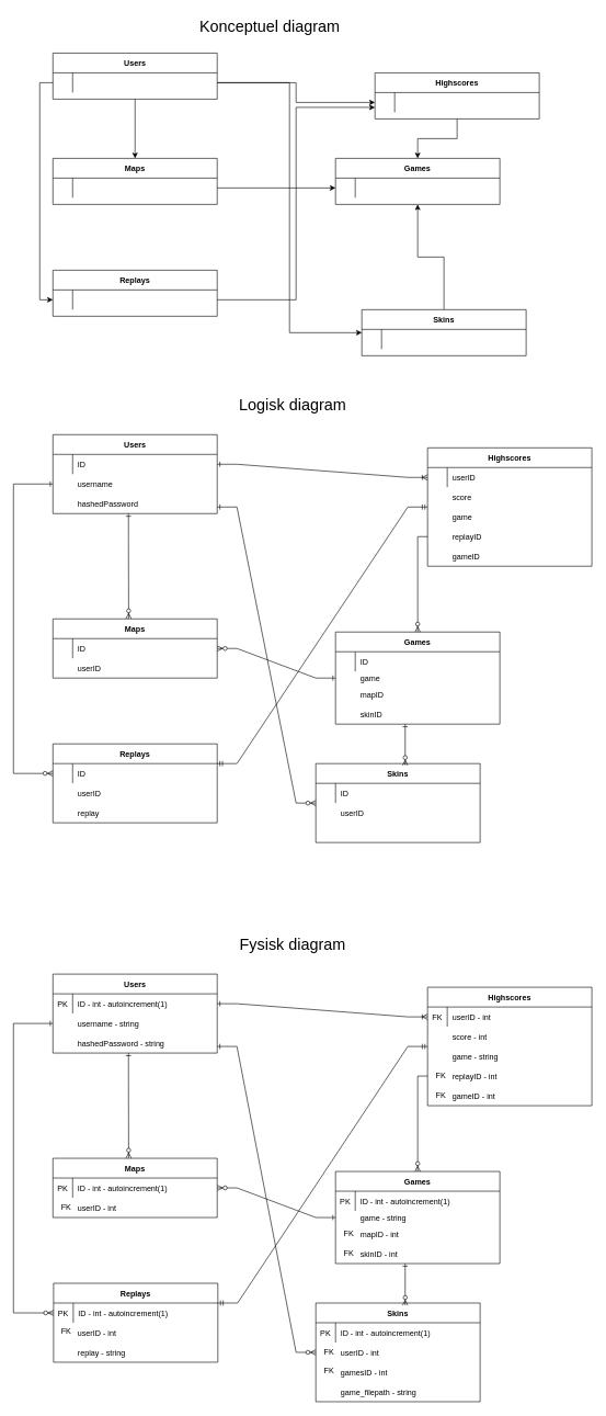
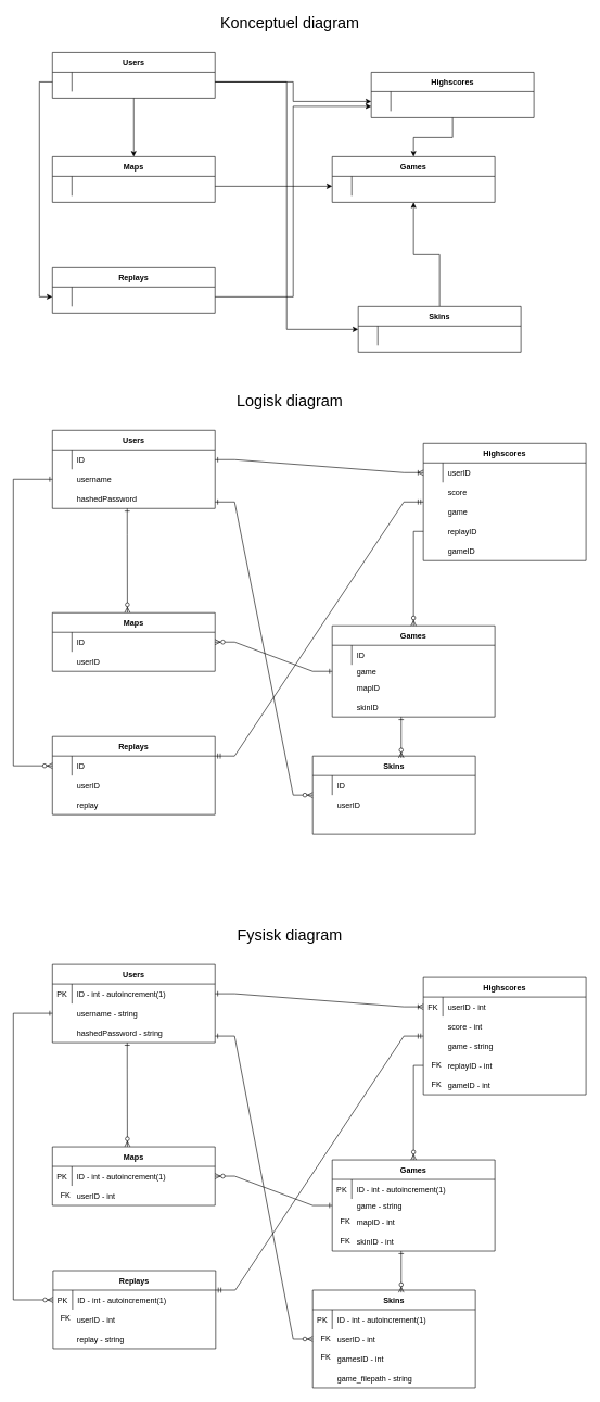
- <mxCell id="34" value="&lt;font style=&quot;font-size: 24px;&quot;&gt;Konceptuel diagram&lt;/font&gt;" style="text;strokeColor=none;align=center;fillColor=none;html=1;verticalAlign=middle;whiteSpace=wrap;rounded=0;" parent="1" vertex="1"><mxGeometry x="290" y="25" width="240" height="30" as="geometry" /></mxCell>
+ <mxCell id="34" value="&lt;font style=&quot;font-size: 24px;&quot;&gt;Konceptuel diagram&lt;/font&gt;" style="text;strokeColor=none;align=center;fillColor=none;html=1;verticalAlign=middle;whiteSpace=wrap;rounded=0;" parent="1" vertex="1"><mxGeometry x="325" y="20" width="240" height="30" as="geometry" /></mxCell>
